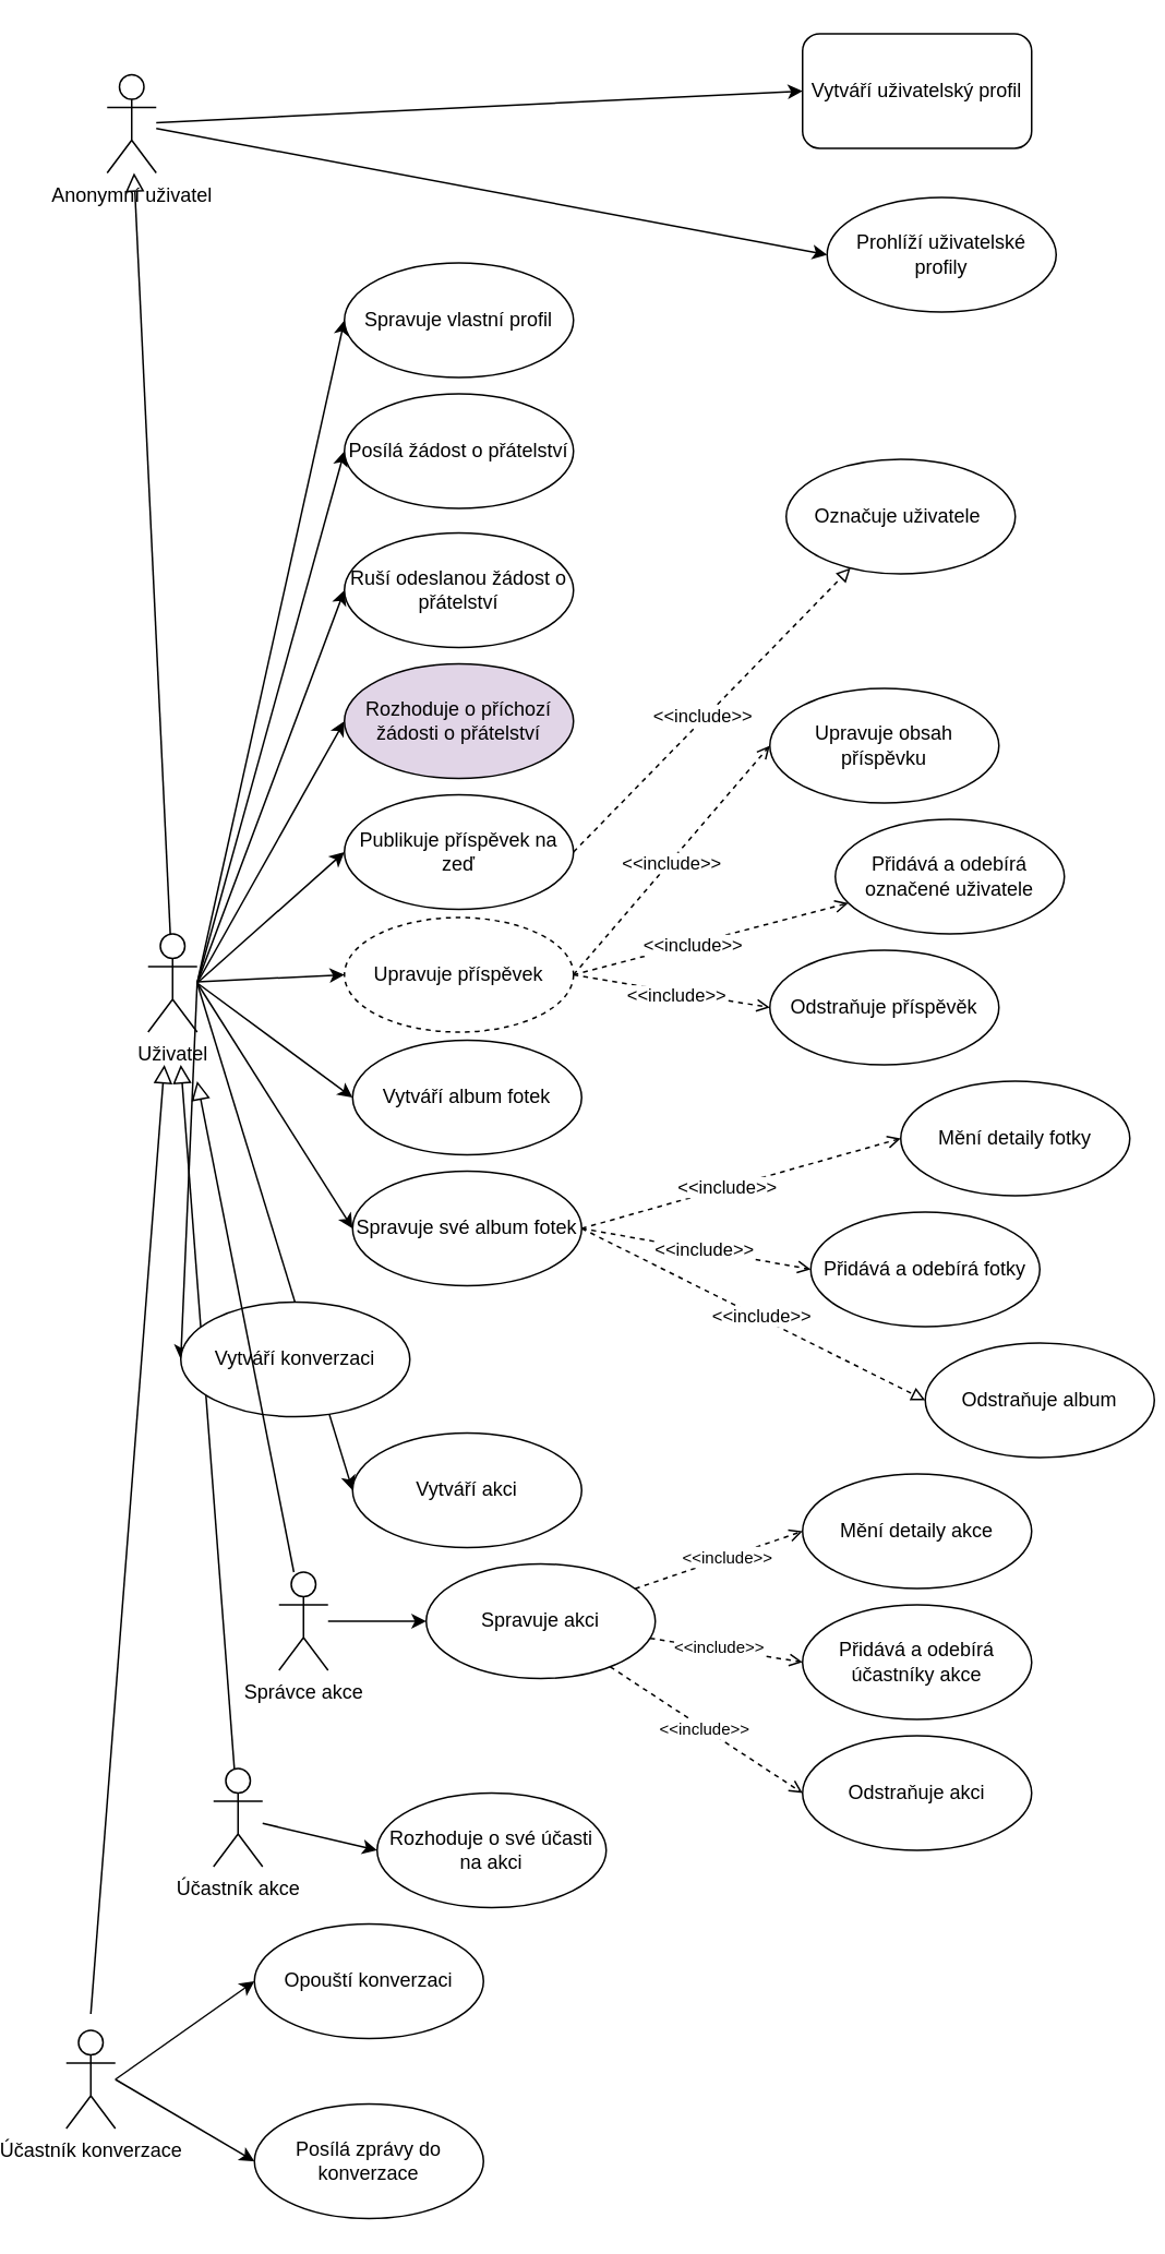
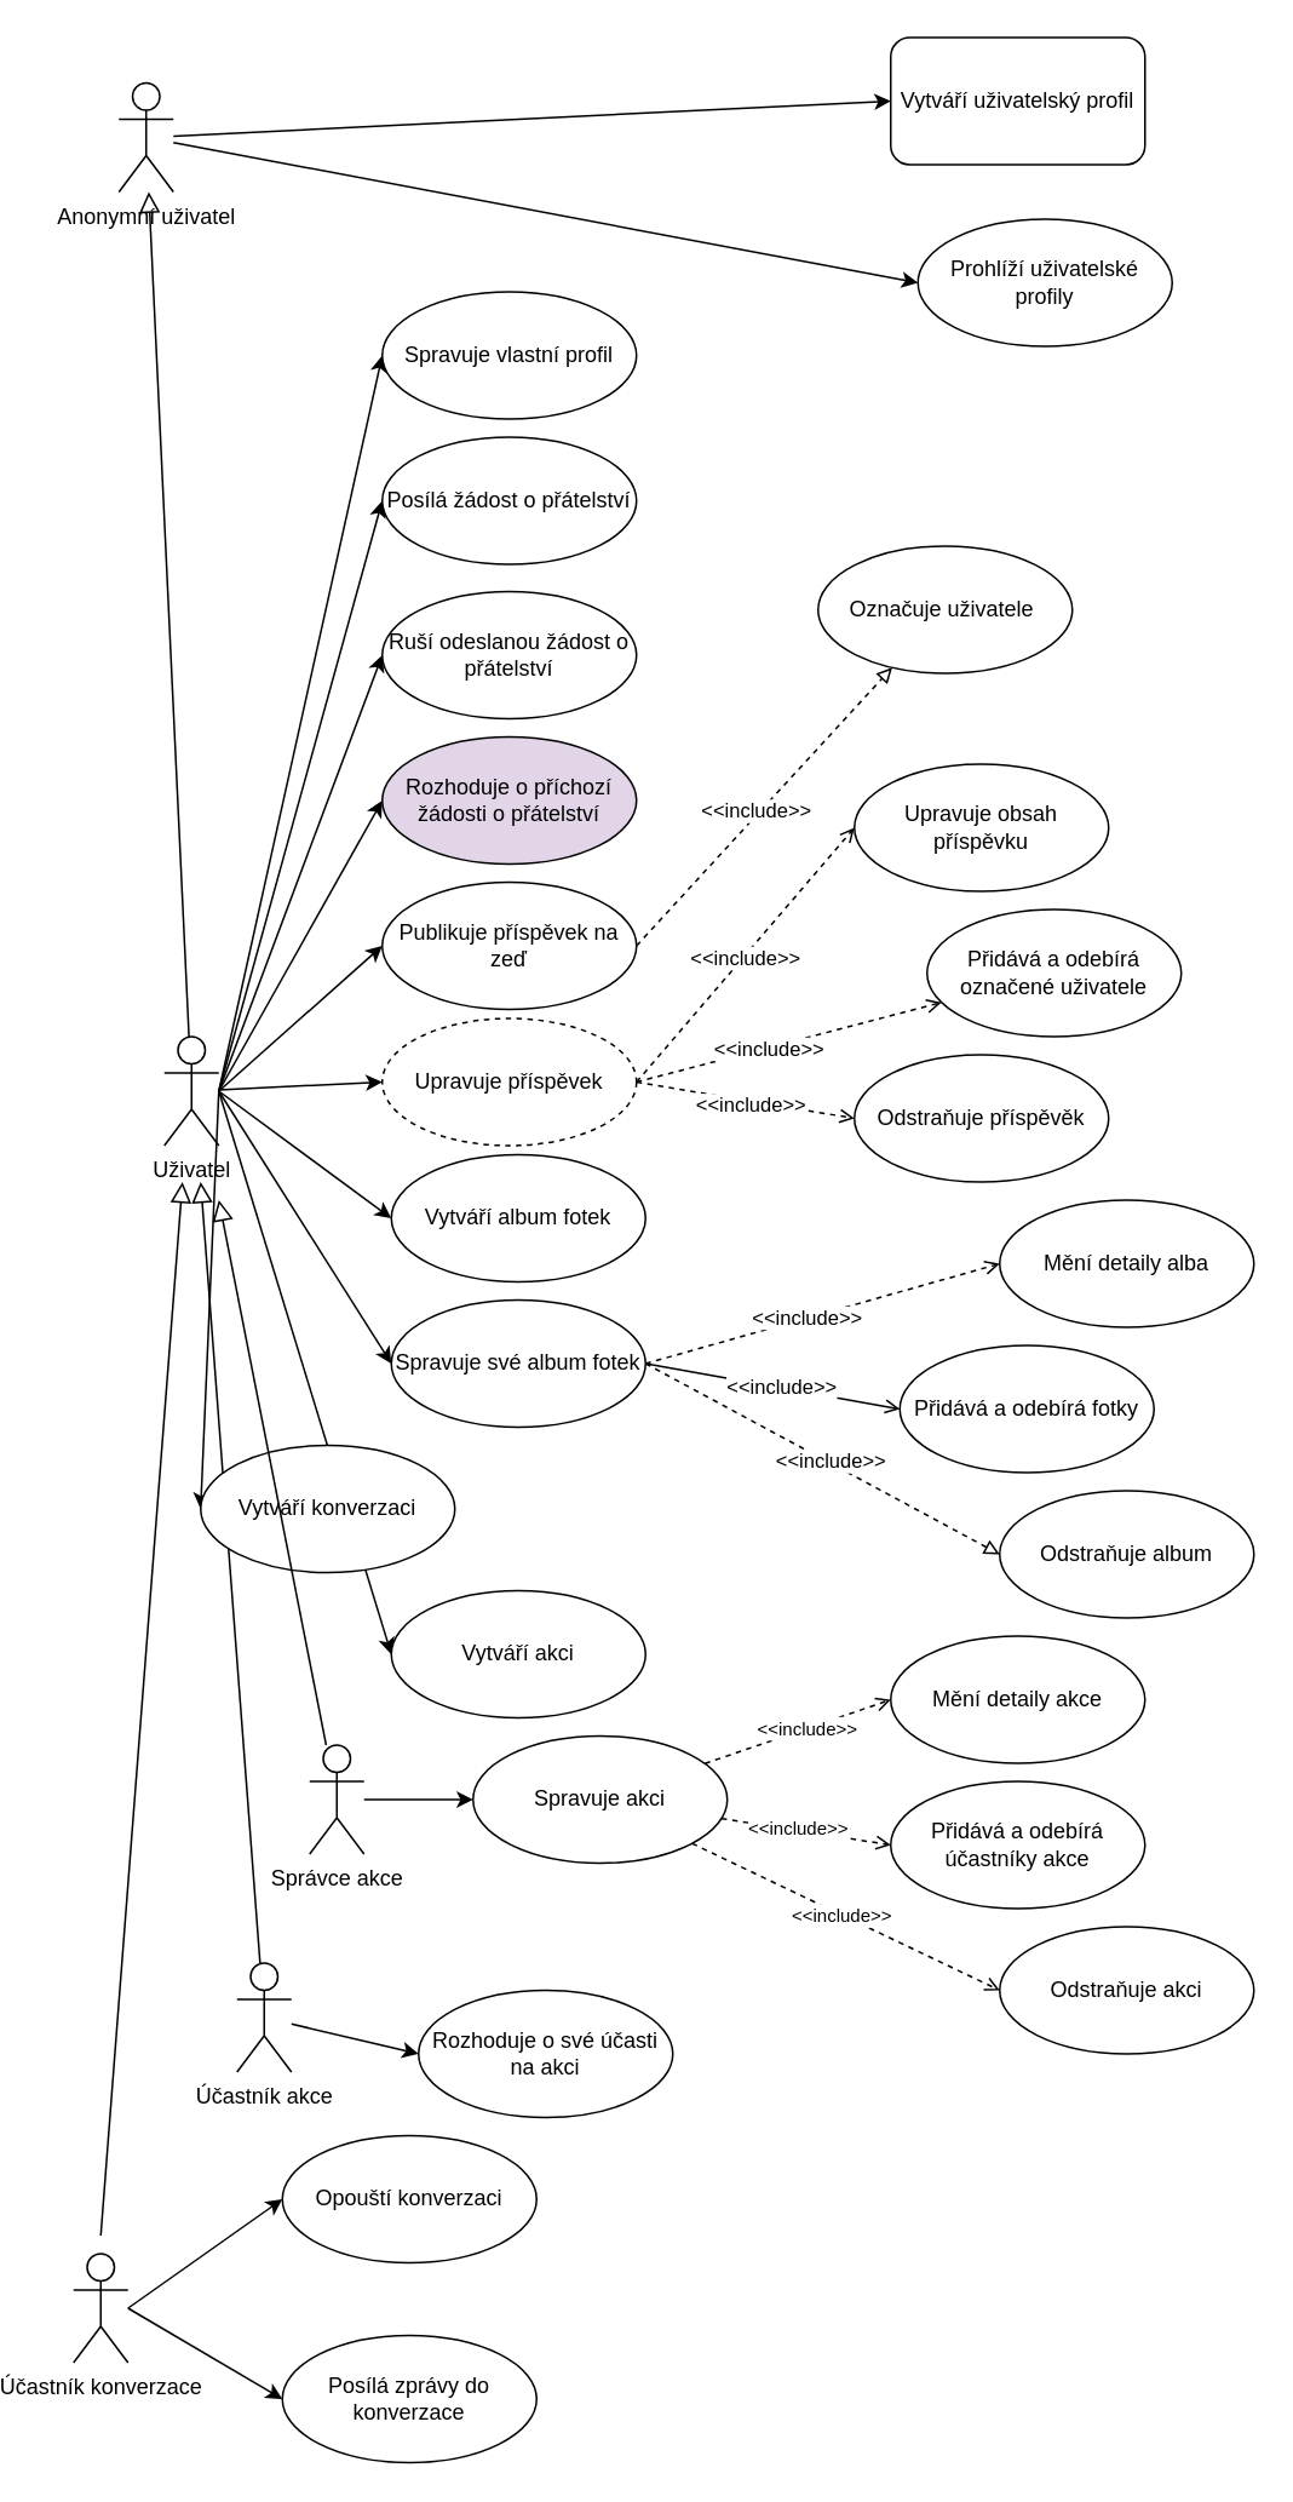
- <mxCell id="56" value="Označuje uživatele&amp;nbsp;" style="ellipse;whiteSpace=wrap;html=1;" parent="1" vertex="1"><mxGeometry x="460" y="280" width="140" height="70" as="geometry" /></mxCell>
+ <mxCell id="56" value="Označuje uživatele&amp;nbsp;" style="ellipse;whiteSpace=wrap;html=1;" parent="1" vertex="1"><mxGeometry x="430" y="300" width="140" height="70" as="geometry" /></mxCell>
- <mxCell id="57" value="Mění detaily fotky" style="ellipse;whiteSpace=wrap;html=1;" parent="1" vertex="1"><mxGeometry x="530" y="660" width="140" height="70" as="geometry" /></mxCell>
+ <mxCell id="57" value="Mění detaily alba" style="ellipse;whiteSpace=wrap;html=1;" parent="1" vertex="1"><mxGeometry x="530" y="660" width="140" height="70" as="geometry" /></mxCell>
- <mxCell id="29" style="edgeStyle=none;rounded=0;orthogonalLoop=1;jettySize=auto;html=1;entryX=0;entryY=0.5;entryDx=0;entryDy=0;dashed=1;endArrow=open;endFill=0;exitX=1;exitY=0.5;exitDx=0;exitDy=0;" parent="1" source="33" target="59" edge="1"><mxGeometry relative="1" as="geometry" /></mxCell>
+ <mxCell id="29" style="edgeStyle=none;rounded=0;orthogonalLoop=1;jettySize=auto;html=1;entryX=0;entryY=0.5;entryDx=0;entryDy=0;dashed=0;endArrow=open;endFill=0;exitX=1;exitY=0.5;exitDx=0;exitDy=0;" parent="1" source="33" target="59" edge="1"><mxGeometry relative="1" as="geometry" /></mxCell>
- <mxCell id="58" value="Odstraňuje album" style="ellipse;whiteSpace=wrap;html=1;" parent="1" vertex="1"><mxGeometry x="545" y="820" width="140" height="70" as="geometry" /></mxCell>
+ <mxCell id="58" value="Odstraňuje album" style="ellipse;whiteSpace=wrap;html=1;" parent="1" vertex="1"><mxGeometry x="530" y="820" width="140" height="70" as="geometry" /></mxCell>
- <mxCell id="72" value="Odstraňuje akci" style="ellipse;whiteSpace=wrap;html=1;" parent="1" vertex="1"><mxGeometry x="470" y="1060" width="140" height="70" as="geometry" /></mxCell>
+ <mxCell id="72" value="Odstraňuje akci" style="ellipse;whiteSpace=wrap;html=1;" parent="1" vertex="1"><mxGeometry x="530" y="1060" width="140" height="70" as="geometry" /></mxCell>
